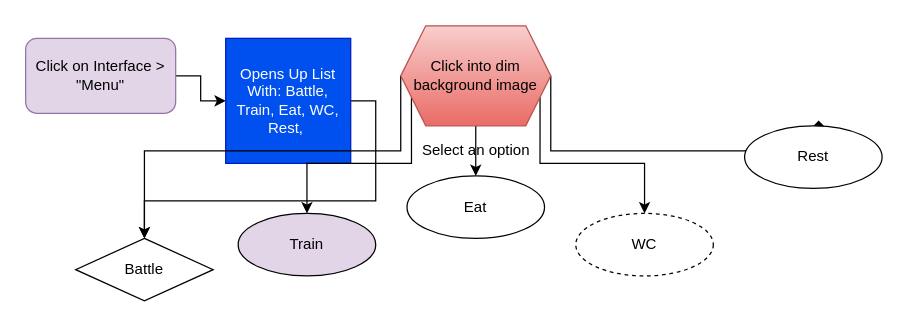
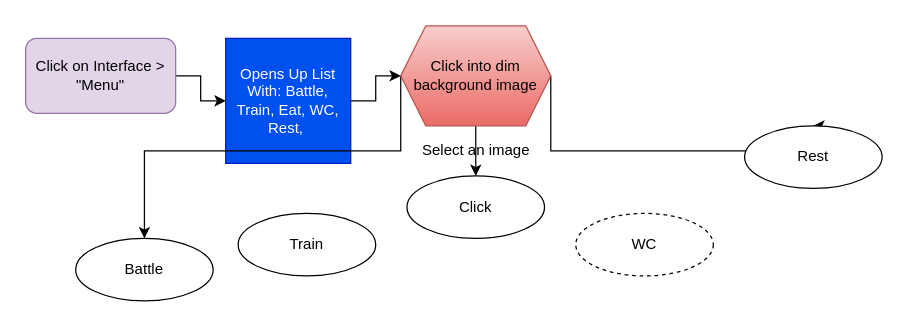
- <mxCell id="8" style="edgeStyle=orthogonalEdgeStyle;rounded=0;orthogonalLoop=1;jettySize=auto;html=1;exitX=1;exitY=0.5;exitDx=0;exitDy=0;entryX=0.5;entryY=0;entryDx=0;entryDy=0;endArrow=diamond;" edge="1" parent="1" source="11" target="17"><mxGeometry relative="1" as="geometry"><Array as="points"><mxPoint x="440" y="120" /><mxPoint x="655" y="120" /></Array></mxGeometry></mxCell>
+ <mxCell id="8" style="edgeStyle=orthogonalEdgeStyle;rounded=0;orthogonalLoop=1;jettySize=auto;html=1;exitX=1;exitY=0.5;exitDx=0;exitDy=0;entryX=0.5;entryY=0;entryDx=0;entryDy=0;" edge="1" parent="1" source="11" target="17"><mxGeometry relative="1" as="geometry"><Array as="points"><mxPoint x="440" y="120" /><mxPoint x="655" y="120" /></Array></mxGeometry></mxCell>
- <mxCell id="12" value="Select an option" style="text;html=1;align=center;verticalAlign=middle;resizable=0;points=[];autosize=1;" vertex="1" parent="1"><mxGeometry x="330" y="110" width="100" height="20" as="geometry" /></mxCell>
+ <mxCell id="12" value="Select an image" style="text;html=1;align=center;verticalAlign=middle;resizable=0;points=[];autosize=1;" vertex="1" parent="1"><mxGeometry x="330" y="110" width="100" height="20" as="geometry" /></mxCell>
- <mxCell id="9" style="edgeStyle=orthogonalEdgeStyle;rounded=0;orthogonalLoop=1;jettySize=auto;html=1;exitX=0;exitY=0.75;exitDx=0;exitDy=0;entryX=0.5;entryY=0;entryDx=0;entryDy=0;" edge="1" parent="1" source="11" target="14"><mxGeometry relative="1" as="geometry"><Array as="points"><mxPoint x="329" y="130" /><mxPoint x="245" y="130" /></Array></mxGeometry></mxCell>
- <mxCell id="10" style="edgeStyle=orthogonalEdgeStyle;rounded=0;orthogonalLoop=1;jettySize=auto;html=1;exitX=1;exitY=0.75;exitDx=0;exitDy=0;entryX=0.5;entryY=0;entryDx=0;entryDy=0;" edge="1" parent="1" source="11" target="16"><mxGeometry relative="1" as="geometry"><Array as="points"><mxPoint x="431" y="130" /><mxPoint x="515" y="130" /></Array></mxGeometry></mxCell>
- <mxCell id="4" style="edgeStyle=orthogonalEdgeStyle;rounded=0;orthogonalLoop=1;jettySize=auto;html=1;exitX=1;exitY=0.5;exitDx=0;exitDy=0;" edge="1" parent="1" source="5" target="15"><mxGeometry relative="1" as="geometry" /></mxCell>
+ <mxCell id="4" style="edgeStyle=orthogonalEdgeStyle;rounded=0;orthogonalLoop=1;jettySize=auto;html=1;exitX=1;exitY=0.5;exitDx=0;exitDy=0;entryX=0;entryY=0.5;entryDx=0;entryDy=0;" edge="1" parent="1" source="5" target="11"><mxGeometry relative="1" as="geometry" /></mxCell>
- <mxCell id="13" value="Eat" style="ellipse;whiteSpace=wrap;html=1;" vertex="1" parent="1"><mxGeometry x="325" y="140" width="110" height="50" as="geometry" /></mxCell>
+ <mxCell id="13" value="Click" style="ellipse;whiteSpace=wrap;html=1;" vertex="1" parent="1"><mxGeometry x="325" y="140" width="110" height="50" as="geometry" /></mxCell>
- <mxCell id="14" value="Train" style="ellipse;whiteSpace=wrap;html=1;fillColor=#e1d5e7;" vertex="1" parent="1"><mxGeometry x="190" y="170" width="110" height="50" as="geometry" /></mxCell>
+ <mxCell id="14" value="Train" style="ellipse;whiteSpace=wrap;html=1;" vertex="1" parent="1"><mxGeometry x="190" y="170" width="110" height="50" as="geometry" /></mxCell>
- <mxCell id="15" value="Battle" style="rhombus;whiteSpace=wrap;html=1;" vertex="1" parent="1"><mxGeometry x="60" y="190" width="110" height="50" as="geometry" /></mxCell>
+ <mxCell id="15" value="Battle" style="ellipse;whiteSpace=wrap;html=1;" vertex="1" parent="1"><mxGeometry x="60" y="190" width="110" height="50" as="geometry" /></mxCell>
